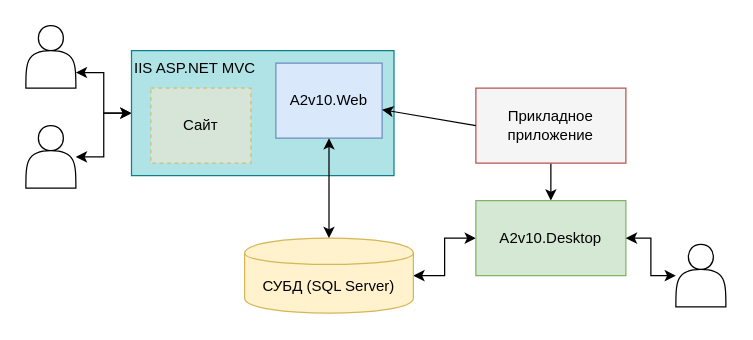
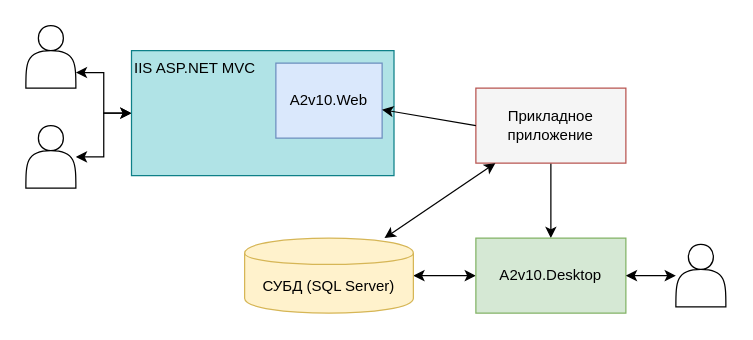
- <mxCell id="17" value="Сайт" style="rounded=0;whiteSpace=wrap;html=1;align=center;fillColor=#ffe6cc;strokeColor=#d79b00;dashed=1;shadow=0;glass=0;comic=0;opacity=50;" vertex="1" parent="1"><mxGeometry x="120" y="70" width="80" height="60" as="geometry" /></mxCell>
- <mxCell id="11" value="" style="endArrow=classic;startArrow=classic;html=1;" edge="1" parent="1" source="3" target="10"><mxGeometry width="50" height="50" relative="1" as="geometry"><mxPoint x="310" y="210" as="sourcePoint" /><mxPoint x="260" y="160" as="targetPoint" /></mxGeometry></mxCell>
+ <mxCell id="11" value="" style="endArrow=classic;startArrow=classic;html=1;" edge="1" parent="1" source="3" target="5"><mxGeometry width="50" height="50" relative="1" as="geometry"><mxPoint x="310" y="210" as="sourcePoint" /><mxPoint x="260" y="160" as="targetPoint" /></mxGeometry></mxCell>
- <mxCell id="12" value="A2v10.Desktop" style="rounded=0;whiteSpace=wrap;html=1;align=center;fillColor=#d5e8d4;strokeColor=#82b366;" vertex="1" parent="1"><mxGeometry x="380" y="160" width="120" height="60" as="geometry" /></mxCell>
+ <mxCell id="12" value="A2v10.Desktop" style="rounded=0;whiteSpace=wrap;html=1;align=center;fillColor=#d5e8d4;strokeColor=#82b366;" vertex="1" parent="1"><mxGeometry x="380" y="190" width="120" height="60" as="geometry" /></mxCell>
